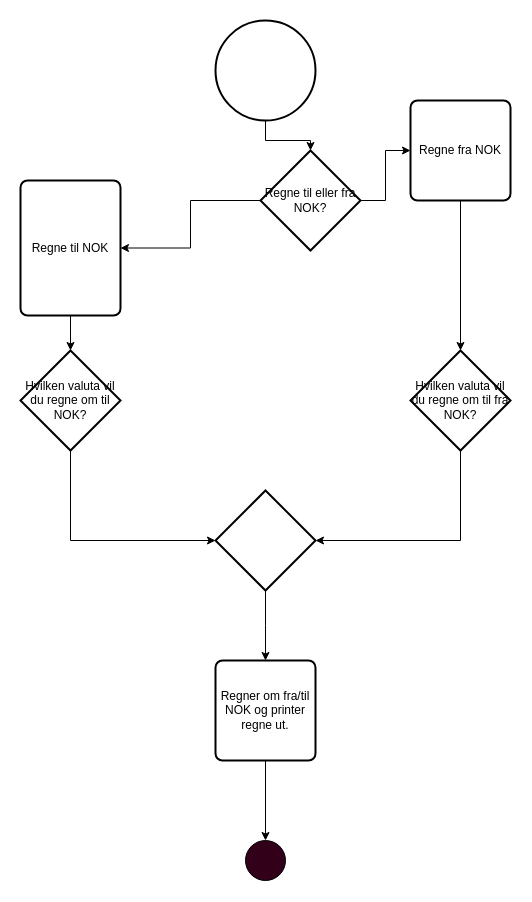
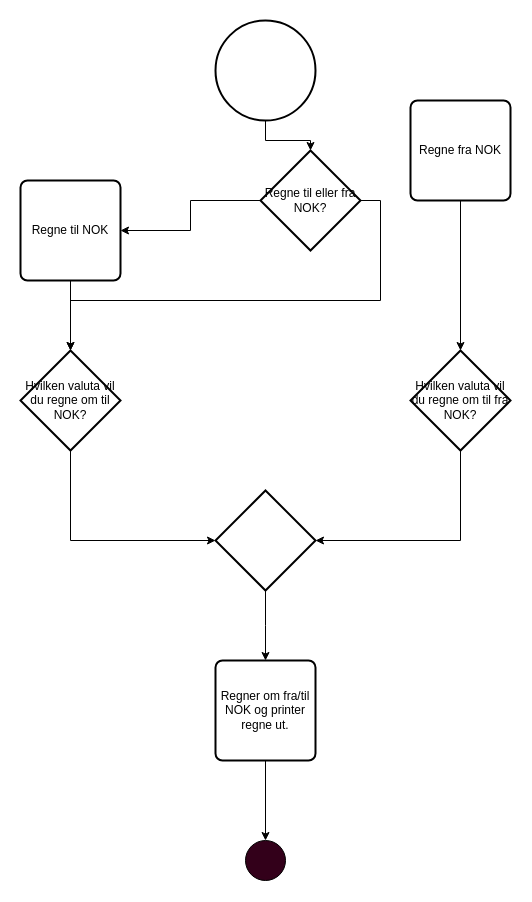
- <mxCell id="5" style="edgeStyle=orthogonalEdgeStyle;rounded=0;orthogonalLoop=1;jettySize=auto;html=1;exitX=1;exitY=0.5;exitDx=0;exitDy=0;exitPerimeter=0;" edge="1" parent="1" source="6" target="10"><mxGeometry relative="1" as="geometry" /></mxCell>
+ <mxCell id="5" style="edgeStyle=orthogonalEdgeStyle;rounded=0;orthogonalLoop=1;jettySize=auto;html=1;exitX=1;exitY=0.5;exitDx=0;exitDy=0;exitPerimeter=0;" edge="1" parent="1" source="6" target="12"><mxGeometry relative="1" as="geometry" /></mxCell>
- <mxCell id="8" value="Regne til NOK" style="rounded=1;whiteSpace=wrap;html=1;absoluteArcSize=1;arcSize=14;strokeWidth=2;" vertex="1" parent="1"><mxGeometry x="20" y="180" width="100" height="135" as="geometry" /></mxCell>
+ <mxCell id="8" value="Regne til NOK" style="rounded=1;whiteSpace=wrap;html=1;absoluteArcSize=1;arcSize=14;strokeWidth=2;" vertex="1" parent="1"><mxGeometry x="20" y="180" width="100" height="100" as="geometry" /></mxCell>
